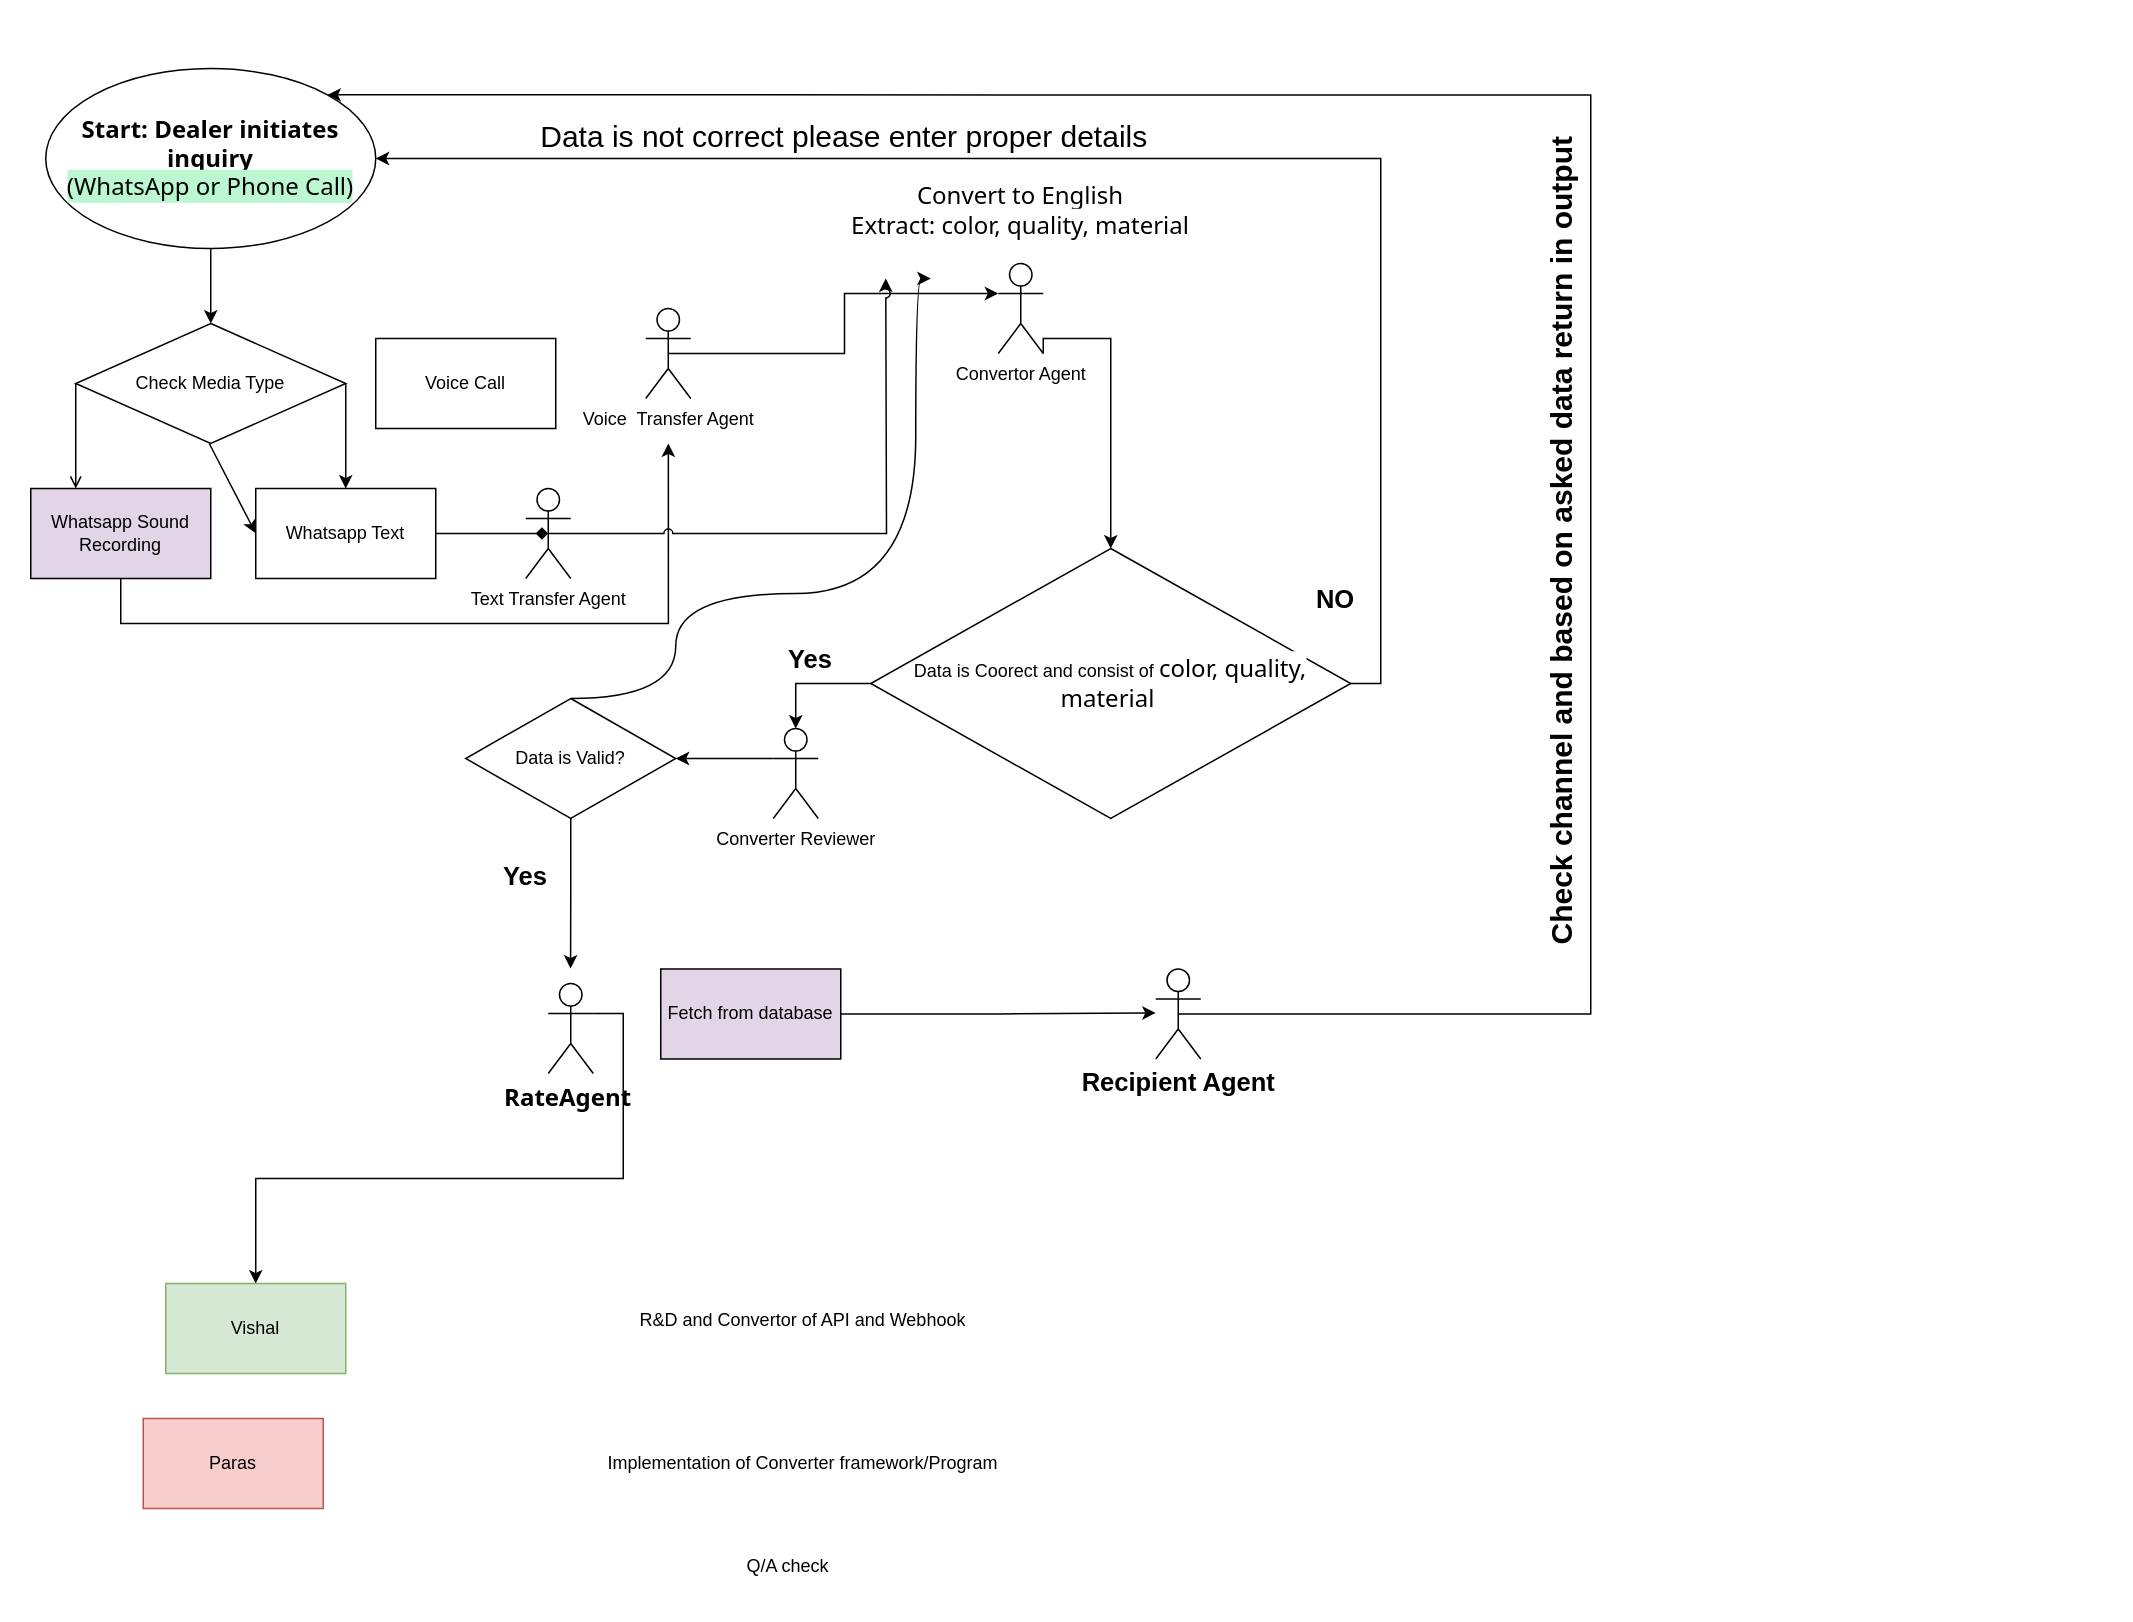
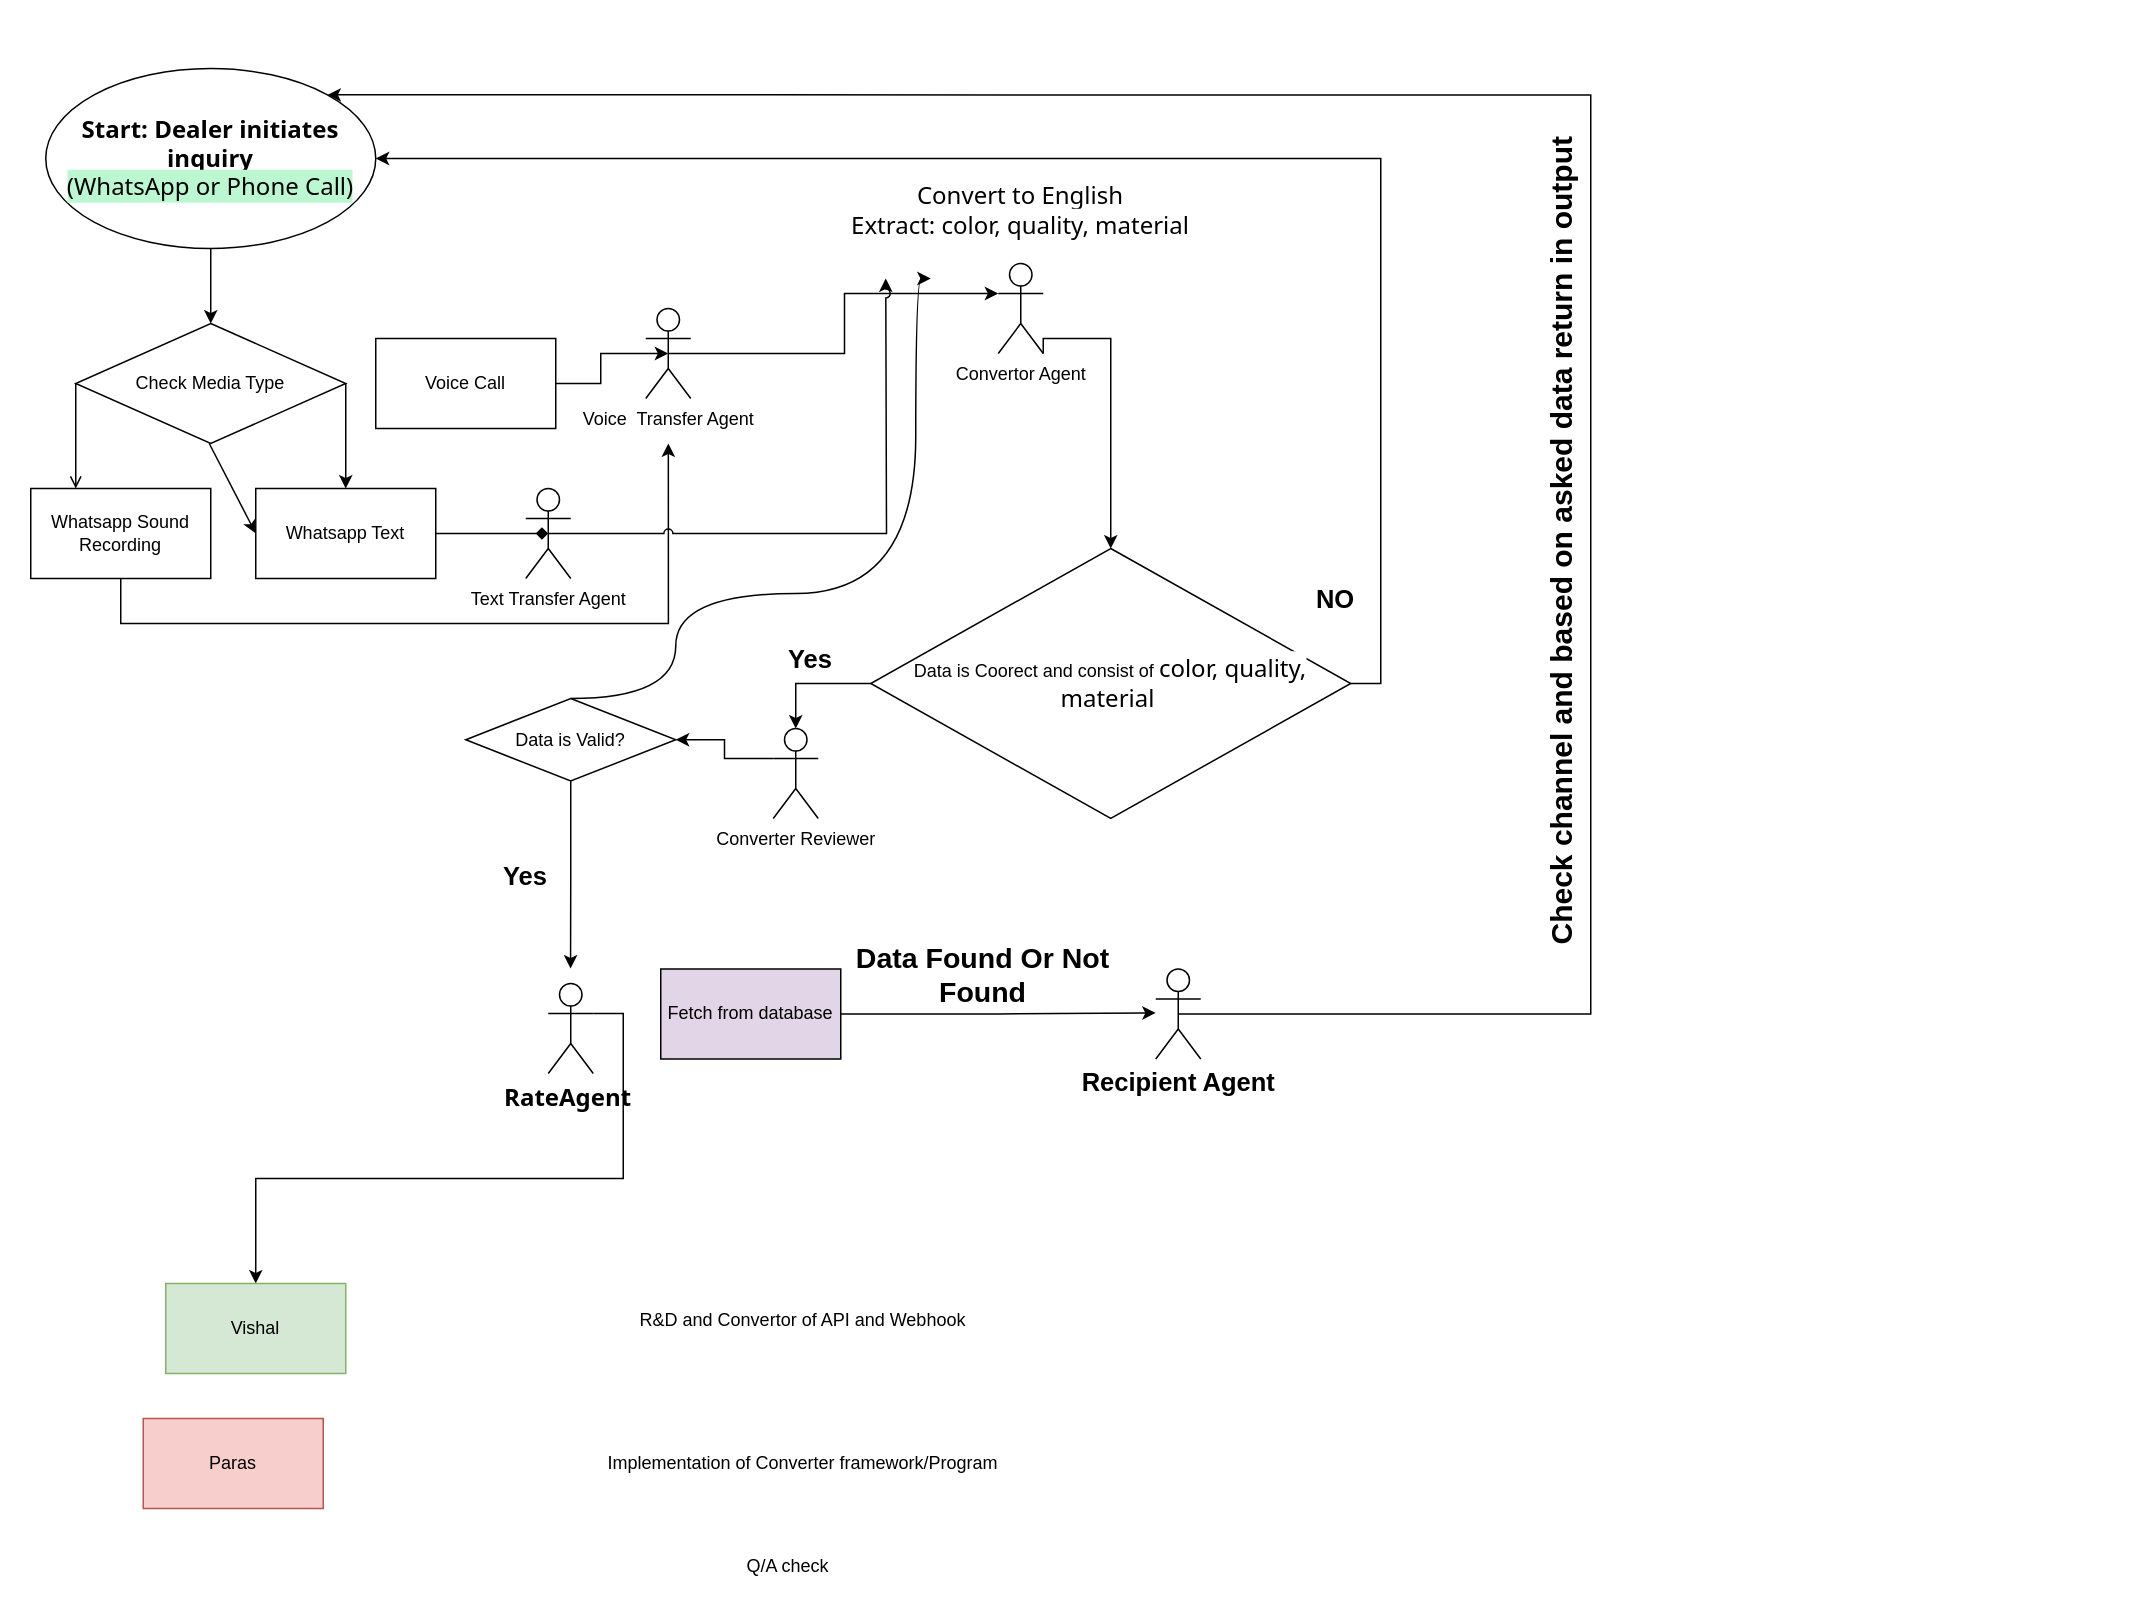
- <mxCell id="20" value="&lt;font style=&quot;font-size: 20px;&quot;&gt;Data is not correct please enter proper details&lt;/font&gt;" style="text;html=1;align=center;verticalAlign=middle;whiteSpace=wrap;rounded=0;" parent="1" vertex="1"><mxGeometry x="330" y="50" width="465" height="30" as="geometry" /></mxCell>
+ <mxCell id="12" style="edgeStyle=orthogonalEdgeStyle;rounded=0;orthogonalLoop=1;jettySize=auto;html=1;exitX=1;exitY=0.5;exitDx=0;exitDy=0;entryX=0.5;entryY=0.5;entryDx=0;entryDy=0;entryPerimeter=0;" parent="1" source="10" target="14" edge="1"><mxGeometry relative="1" as="geometry" /></mxCell>
- <mxCell id="6" value="Whatsapp Sound Recording" style="rounded=0;whiteSpace=wrap;html=1;fillColor=#e1d5e7;" parent="1" vertex="1"><mxGeometry y="300" width="120" height="60" as="geometry" x="20" /></mxCell>
+ <mxCell id="6" value="Whatsapp Sound Recording" style="rounded=0;whiteSpace=wrap;html=1;" parent="1" vertex="1"><mxGeometry y="300" width="120" height="60" as="geometry" x="20" /></mxCell>
- <mxCell id="29" value="Data is Valid?" style="rhombus;whiteSpace=wrap;html=1;" parent="1" vertex="1"><mxGeometry x="310" y="440" width="140" height="80" as="geometry" /></mxCell>
+ <mxCell id="29" value="Data is Valid?" style="rhombus;whiteSpace=wrap;html=1;" parent="1" vertex="1"><mxGeometry x="310" y="440" width="140" height="55" as="geometry" /></mxCell>
+ <mxCell id="36" value="&lt;b&gt;&lt;font style=&quot;font-size: 19px;&quot;&gt;Data Found Or Not Found&lt;/font&gt;&lt;/b&gt;" style="text;html=1;align=center;verticalAlign=middle;whiteSpace=wrap;rounded=0;" parent="1" vertex="1"><mxGeometry x="560" y="610" width="190" height="30" as="geometry" /></mxCell>
